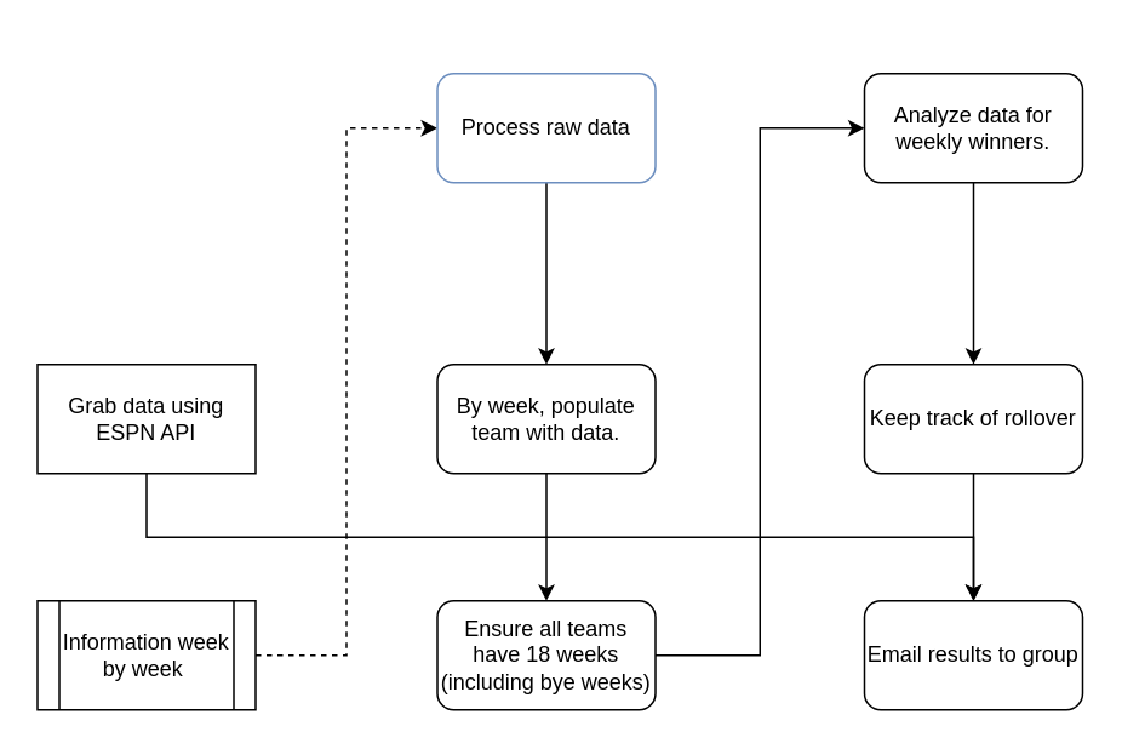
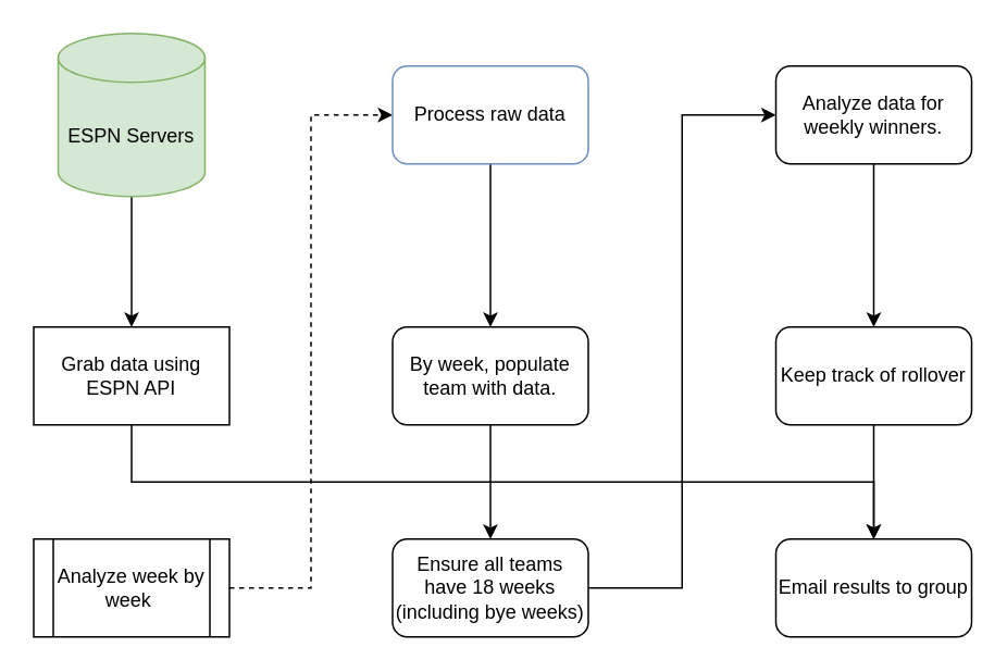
+ <mxCell id="3" value="ESPN Servers" style="shape=cylinder3;whiteSpace=wrap;html=1;boundedLbl=1;backgroundOutline=1;size=15;fillColor=#d5e8d4;strokeColor=#82b366;" vertex="1" parent="1"><mxGeometry x="35" y="20" width="90" height="100" as="geometry" /></mxCell>
+ <mxCell id="2" value="" style="edgeStyle=orthogonalEdgeStyle;rounded=0;orthogonalLoop=1;jettySize=auto;html=1;" edge="1" parent="1" source="3" target="5"><mxGeometry relative="1" as="geometry" /></mxCell>
- <mxCell id="7" value="Information week by week&amp;nbsp;" style="shape=process;whiteSpace=wrap;html=1;backgroundOutline=1;" vertex="1" parent="1"><mxGeometry x="20" y="330" width="120" height="60" as="geometry" /></mxCell>
+ <mxCell id="7" value="Analyze week by week&amp;nbsp;" style="shape=process;whiteSpace=wrap;html=1;backgroundOutline=1;" vertex="1" parent="1"><mxGeometry x="20" y="330" width="120" height="60" as="geometry" /></mxCell>
